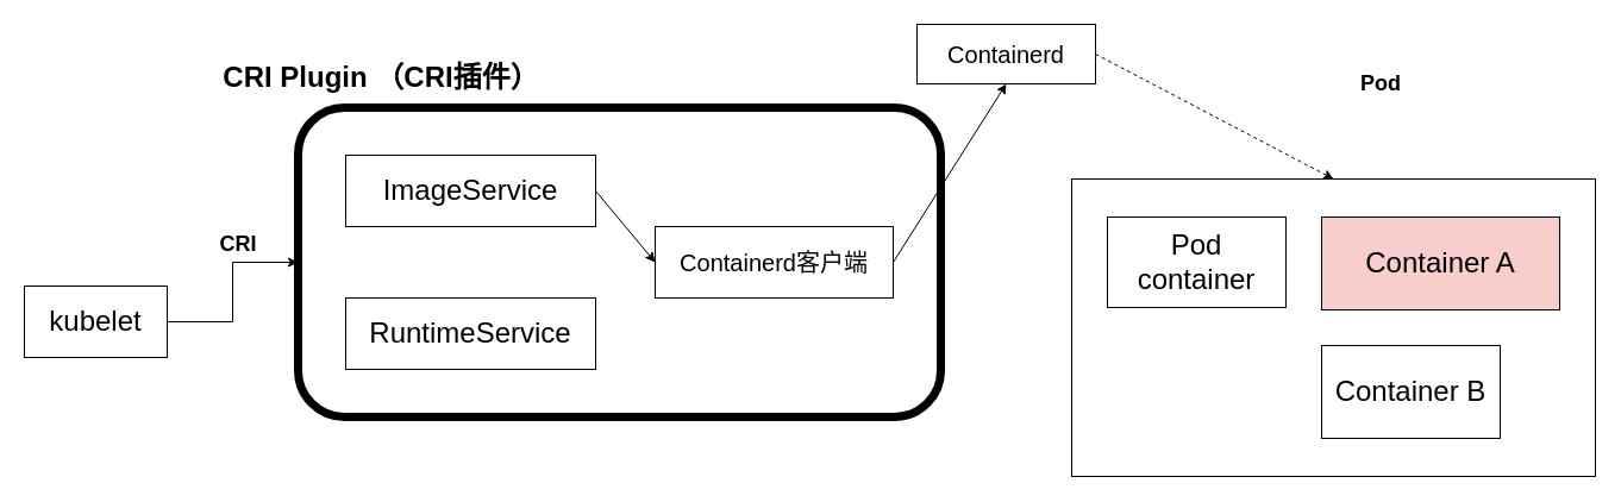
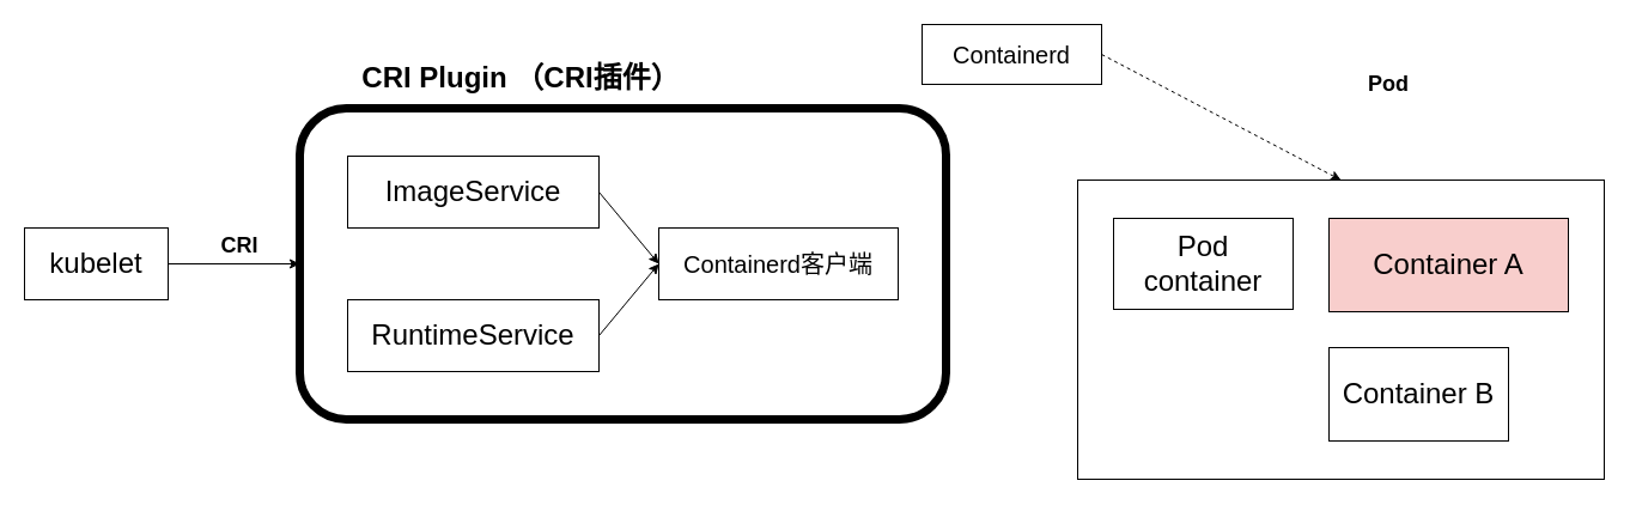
- <mxCell id="19" value="&lt;font size=&quot;1&quot; style=&quot;&quot;&gt;&lt;b style=&quot;font-size: 24px;&quot;&gt;CRI Plugin （CRI插件）&lt;/b&gt;&lt;/font&gt;" style="text;html=1;strokeColor=none;fillColor=none;align=center;verticalAlign=middle;whiteSpace=wrap;rounded=0;fontSize=16;" vertex="1" parent="1"><mxGeometry x="175" y="50" width="290" height="30" as="geometry" /></mxCell>
+ <mxCell id="19" value="&lt;font size=&quot;1&quot; style=&quot;&quot;&gt;&lt;b style=&quot;font-size: 24px;&quot;&gt;CRI Plugin （CRI插件）&lt;/b&gt;&lt;/font&gt;" style="text;html=1;strokeColor=none;fillColor=none;align=center;verticalAlign=middle;whiteSpace=wrap;rounded=0;fontSize=16;" vertex="1" parent="1"><mxGeometry x="290" y="50" width="290" height="30" as="geometry" /></mxCell>
- <mxCell id="12" value="" style="endArrow=classic;html=1;rounded=0;exitX=1;exitY=0.5;exitDx=0;exitDy=0;entryX=0.5;entryY=1;entryDx=0;entryDy=0;" edge="1" parent="1" source="6" target="11"><mxGeometry width="50" height="50" relative="1" as="geometry"><mxPoint x="790" y="220" as="sourcePoint" /><mxPoint x="840" y="170" as="targetPoint" /></mxGeometry></mxCell>
+ <mxCell id="10" value="" style="endArrow=classic;html=1;rounded=0;exitX=1;exitY=0.5;exitDx=0;exitDy=0;entryX=0;entryY=0.5;entryDx=0;entryDy=0;" edge="1" parent="1" source="8" target="6"><mxGeometry width="50" height="50" relative="1" as="geometry"><mxPoint x="530" y="280" as="sourcePoint" /><mxPoint x="580" y="340" as="targetPoint" /></mxGeometry></mxCell>
- <mxCell id="3" value="kubelet" style="rounded=0;whiteSpace=wrap;html=1;fontSize=24;" parent="1" vertex="1"><mxGeometry x="20" y="240" width="120" height="60" as="geometry" /></mxCell>
+ <mxCell id="3" value="kubelet" style="rounded=0;whiteSpace=wrap;html=1;fontSize=24;" parent="1" vertex="1"><mxGeometry x="20" y="190" width="120" height="60" as="geometry" /></mxCell>
